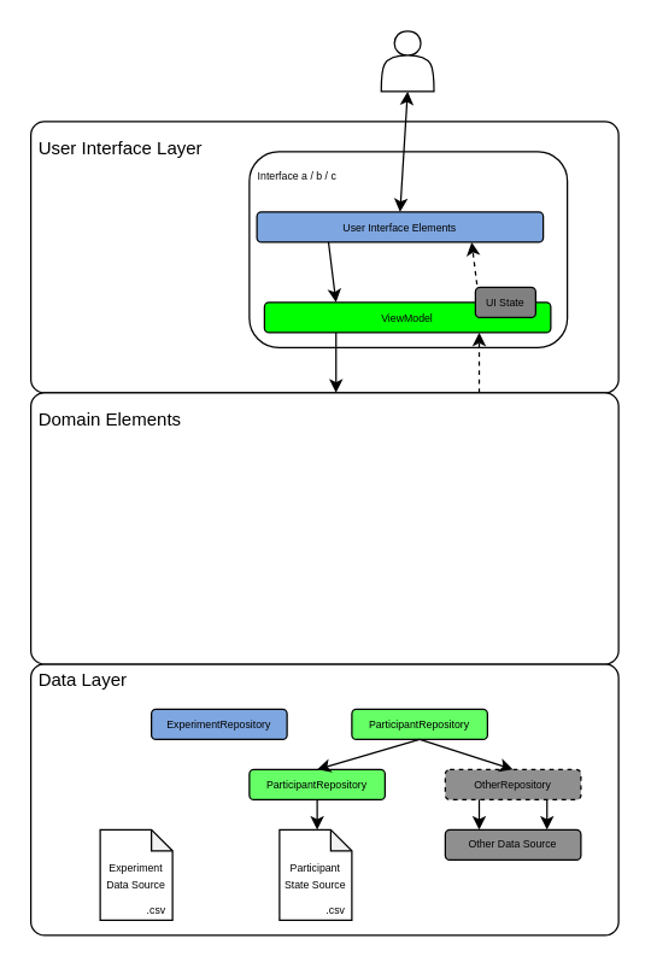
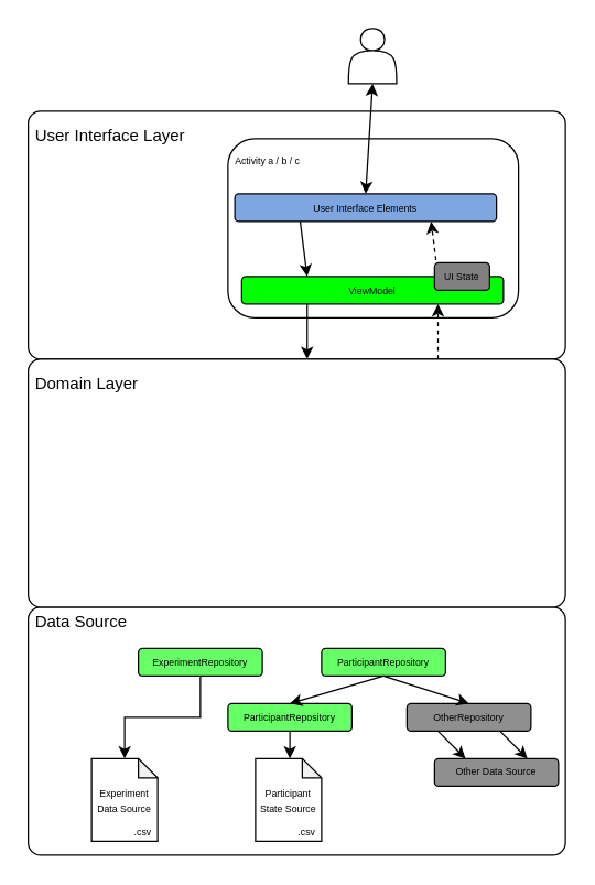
- <mxCell id="3" value="&lt;div style=&quot;&quot;&gt;&lt;span style=&quot;font-size: 7px; background-color: initial;&quot;&gt;&amp;nbsp; Interface a / b / c&lt;/span&gt;&lt;/div&gt;&lt;font style=&quot;font-size: 7px;&quot;&gt;&lt;br&gt;&lt;br&gt;&lt;br&gt;&lt;br&gt;&lt;br&gt;&lt;br&gt;&lt;br&gt;&lt;/font&gt;" style="rounded=1;whiteSpace=wrap;html=1;align=left;" vertex="1" parent="1"><mxGeometry x="165" y="100" width="211" height="130" as="geometry" /></mxCell>
+ <mxCell id="3" value="&lt;div style=&quot;&quot;&gt;&lt;span style=&quot;font-size: 7px; background-color: initial;&quot;&gt;&amp;nbsp; Activity a / b / c&lt;/span&gt;&lt;/div&gt;&lt;font style=&quot;font-size: 7px;&quot;&gt;&lt;br&gt;&lt;br&gt;&lt;br&gt;&lt;br&gt;&lt;br&gt;&lt;br&gt;&lt;br&gt;&lt;/font&gt;" style="rounded=1;whiteSpace=wrap;html=1;align=left;" vertex="1" parent="1"><mxGeometry x="165" y="100" width="211" height="130" as="geometry" /></mxCell>
- <mxCell id="22" value="&amp;nbsp;Domain Elements&lt;br&gt;&lt;br&gt;&lt;br&gt;&lt;br&gt;&lt;br&gt;&lt;br&gt;&lt;br&gt;&lt;br&gt;&lt;br&gt;&lt;br&gt;&lt;br&gt;" style="rounded=1;whiteSpace=wrap;html=1;align=left;arcSize=5;" vertex="1" parent="1"><mxGeometry y="260" width="390" height="180" as="geometry" x="20" /></mxCell>
+ <mxCell id="22" value="&amp;nbsp;Domain Layer&lt;br&gt;&lt;br&gt;&lt;br&gt;&lt;br&gt;&lt;br&gt;&lt;br&gt;&lt;br&gt;&lt;br&gt;&lt;br&gt;&lt;br&gt;&lt;br&gt;" style="rounded=1;whiteSpace=wrap;html=1;align=left;arcSize=5;" vertex="1" parent="1"><mxGeometry y="260" width="390" height="180" as="geometry" x="20" /></mxCell>
- <mxCell id="6" value="&lt;p style=&quot;line-height: 70%;&quot;&gt;&lt;font style=&quot;font-size: 7px;&quot;&gt;ExperimentRepository&lt;/font&gt;&lt;/p&gt;" style="rounded=1;whiteSpace=wrap;html=1;fillColor=#7EA6E0;" parent="1" vertex="1"><mxGeometry x="100" y="470" width="90" height="20" as="geometry" /></mxCell>
+ <mxCell id="6" value="&lt;p style=&quot;line-height: 70%;&quot;&gt;&lt;font style=&quot;font-size: 7px;&quot;&gt;ExperimentRepository&lt;/font&gt;&lt;/p&gt;" style="rounded=1;whiteSpace=wrap;html=1;fillColor=#66ff66;" parent="1" vertex="1"><mxGeometry x="100" y="470" width="90" height="20" as="geometry" /></mxCell>
+ <mxCell id="5" style="edgeStyle=orthogonalEdgeStyle;rounded=0;orthogonalLoop=1;jettySize=auto;html=1;entryX=0.5;entryY=0;entryDx=0;entryDy=0;entryPerimeter=0;" edge="1" parent="1" source="6" target="17"><mxGeometry relative="1" as="geometry" /></mxCell>
- <mxCell id="10" value="&lt;p style=&quot;line-height: 70%;&quot;&gt;&lt;font style=&quot;font-size: 7px;&quot;&gt;OtherRepository&lt;/font&gt;&lt;/p&gt;" style="rounded=1;whiteSpace=wrap;html=1;fillColor=#8f8f8f;dashed=1;" parent="1" vertex="1"><mxGeometry x="295" y="510" width="90" height="20" as="geometry" /></mxCell>
+ <mxCell id="10" value="&lt;p style=&quot;line-height: 70%;&quot;&gt;&lt;font style=&quot;font-size: 7px;&quot;&gt;OtherRepository&lt;/font&gt;&lt;/p&gt;" style="rounded=1;whiteSpace=wrap;html=1;fillColor=#8f8f8f;" parent="1" vertex="1"><mxGeometry x="295" y="510" width="90" height="20" as="geometry" /></mxCell>
- <mxCell id="4" value="&amp;nbsp;Data Layer&lt;br&gt;&lt;br&gt;&lt;br&gt;&lt;br&gt;&lt;br&gt;&lt;br&gt;&lt;br&gt;&lt;br&gt;&lt;br&gt;&lt;br&gt;&lt;br&gt;&lt;br&gt;" style="rounded=1;whiteSpace=wrap;html=1;align=left;arcSize=5;" parent="1" vertex="1"><mxGeometry y="440" width="390" height="180" as="geometry" x="20" /></mxCell>
+ <mxCell id="4" value="&amp;nbsp;Data Source&lt;br&gt;&lt;br&gt;&lt;br&gt;&lt;br&gt;&lt;br&gt;&lt;br&gt;&lt;br&gt;&lt;br&gt;&lt;br&gt;&lt;br&gt;&lt;br&gt;&lt;br&gt;" style="rounded=1;whiteSpace=wrap;html=1;align=left;arcSize=5;" parent="1" vertex="1"><mxGeometry y="440" width="390" height="180" as="geometry" x="20" /></mxCell>
- <mxCell id="11" value="&lt;p style=&quot;line-height: 70%; font-size: 7px;&quot;&gt;&lt;font style=&quot;font-size: 7px;&quot;&gt;Other Data Source&lt;/font&gt;&lt;/p&gt;" style="rounded=1;whiteSpace=wrap;html=1;fillColor=#8f8f8f;" parent="1" vertex="1"><mxGeometry x="295" y="550" width="90" height="20" as="geometry" /></mxCell>
+ <mxCell id="11" value="&lt;p style=&quot;line-height: 70%; font-size: 7px;&quot;&gt;&lt;font style=&quot;font-size: 7px;&quot;&gt;Other Data Source&lt;/font&gt;&lt;/p&gt;" style="rounded=1;whiteSpace=wrap;html=1;fillColor=#8f8f8f;" parent="1" vertex="1"><mxGeometry x="315" y="550" width="90" height="20" as="geometry" /></mxCell>
